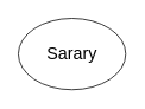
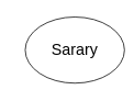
- <mxCell id="2" value="&lt;font style=&quot;font-size: 19px;&quot;&gt;Sarary&lt;/font&gt;" style="ellipse;whiteSpace=wrap;html=1;strokeWidth=1;perimeterSpacing=0;" vertex="1" parent="1"><mxGeometry x="20" y="20" width="120" height="80" as="geometry" /></mxCell>
+ <mxCell id="2" value="&lt;font style=&quot;font-size: 19px;&quot;&gt;Sarary&lt;/font&gt;" style="ellipse;whiteSpace=wrap;html=1;strokeWidth=1;perimeterSpacing=0;" vertex="1" parent="1"><mxGeometry x="30" y="20" width="120" height="80" as="geometry" /></mxCell>
